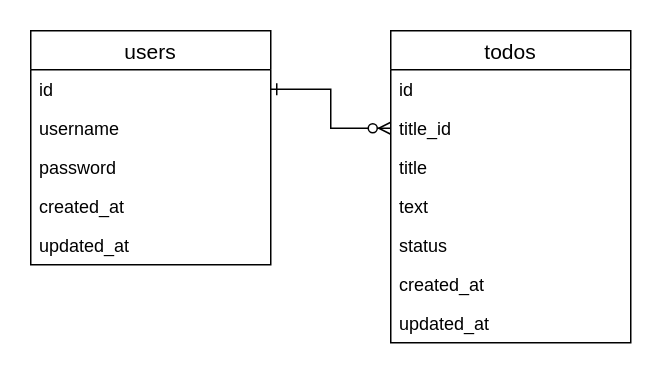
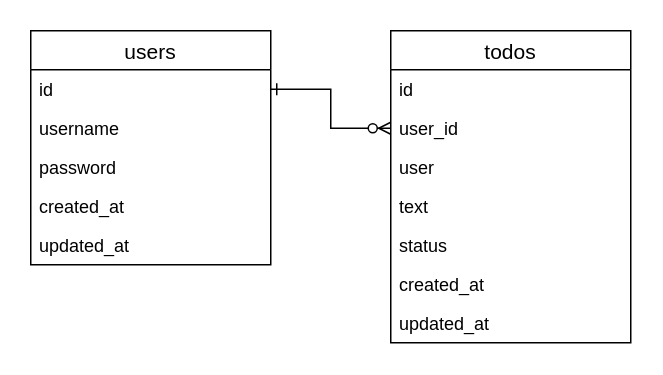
- <mxCell id="10" value="title_id" style="text;strokeColor=none;fillColor=none;spacingLeft=4;spacingRight=4;overflow=hidden;rotatable=0;points=[[0,0.5],[1,0.5]];portConstraint=eastwest;fontSize=12;" vertex="1" parent="8"><mxGeometry y="52" width="160" height="26" as="geometry" /></mxCell>
+ <mxCell id="10" value="user_id" style="text;strokeColor=none;fillColor=none;spacingLeft=4;spacingRight=4;overflow=hidden;rotatable=0;points=[[0,0.5],[1,0.5]];portConstraint=eastwest;fontSize=12;" vertex="1" parent="8"><mxGeometry y="52" width="160" height="26" as="geometry" /></mxCell>
- <mxCell id="11" value="title" style="text;strokeColor=none;fillColor=none;spacingLeft=4;spacingRight=4;overflow=hidden;rotatable=0;points=[[0,0.5],[1,0.5]];portConstraint=eastwest;fontSize=12;" vertex="1" parent="8"><mxGeometry y="78" width="160" height="26" as="geometry" /></mxCell>
+ <mxCell id="11" value="user" style="text;strokeColor=none;fillColor=none;spacingLeft=4;spacingRight=4;overflow=hidden;rotatable=0;points=[[0,0.5],[1,0.5]];portConstraint=eastwest;fontSize=12;" vertex="1" parent="8"><mxGeometry y="78" width="160" height="26" as="geometry" /></mxCell>
